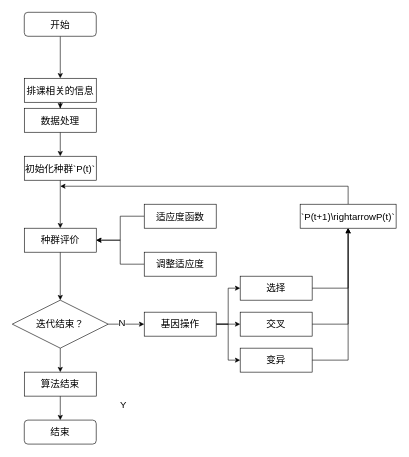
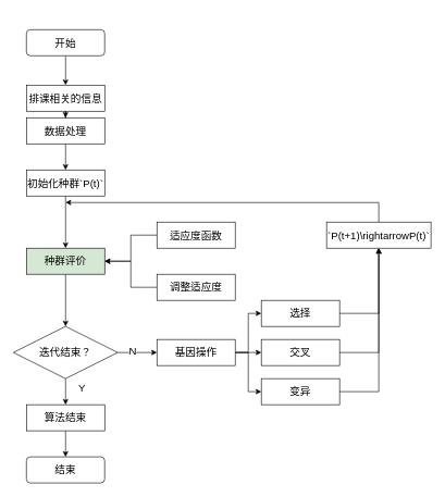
- <mxCell id="3" value="开始" style="rounded=1;whiteSpace=wrap;html=1;fontSize=16;" vertex="1" parent="1"><mxGeometry x="40" y="20" width="120" height="40" as="geometry" /></mxCell>
+ <mxCell id="3" value="开始" style="rounded=1;whiteSpace=wrap;html=1;fontSize=16;" vertex="1" parent="1"><mxGeometry x="40" y="45" width="120" height="40" as="geometry" /></mxCell>
- <mxCell id="13" value="种群评价" style="rounded=0;whiteSpace=wrap;html=1;fontSize=16;" vertex="1" parent="1"><mxGeometry x="40" y="380" width="120" height="40" as="geometry" /></mxCell>
+ <mxCell id="13" value="种群评价" style="rounded=0;whiteSpace=wrap;html=1;fontSize=16;fillColor=#d5e8d4;" vertex="1" parent="1"><mxGeometry x="40" y="380" width="120" height="40" as="geometry" /></mxCell>
- <mxCell id="35" value="Y" style="text;html=1;align=center;verticalAlign=middle;resizable=0;points=[];autosize=1;strokeColor=none;fillColor=none;fontSize=16;" vertex="1" parent="1"><mxGeometry x="190" y="660" width="30" height="30" as="geometry" /></mxCell>
+ <mxCell id="35" value="Y" style="text;html=1;align=center;verticalAlign=middle;resizable=0;points=[];autosize=1;strokeColor=none;fillColor=none;fontSize=16;" vertex="1" parent="1"><mxGeometry x="110" y="580" width="30" height="30" as="geometry" /></mxCell>
